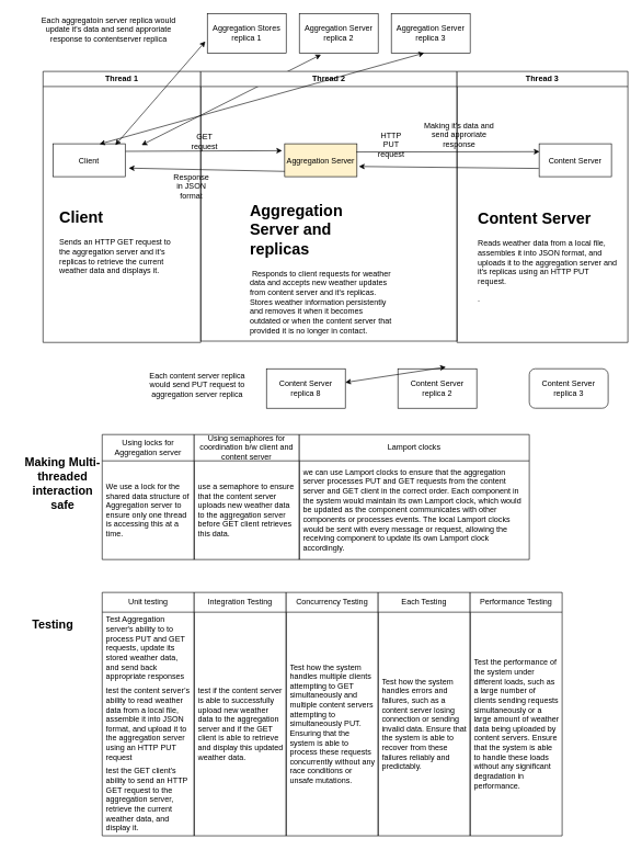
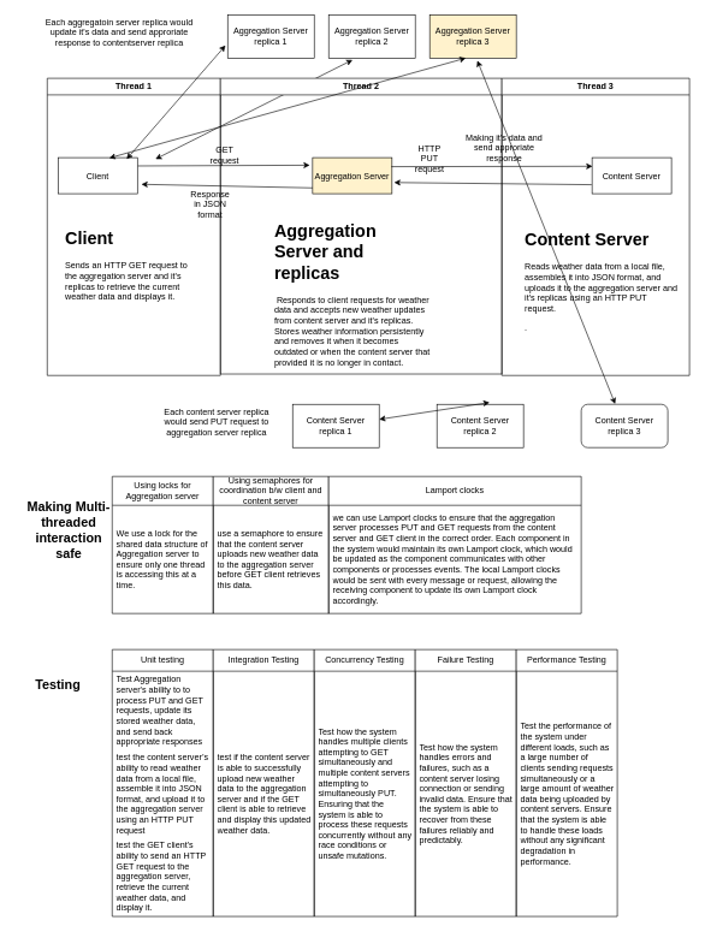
- <mxCell id="33" value="Aggregation Stores replica 1" style="rounded=0;whiteSpace=wrap;html=1;" vertex="1" parent="1"><mxGeometry x="315" y="20" width="120" height="60" as="geometry" /></mxCell>
+ <mxCell id="33" value="Aggregation Server replica 1" style="rounded=0;whiteSpace=wrap;html=1;" vertex="1" parent="1"><mxGeometry x="315" y="20" width="120" height="60" as="geometry" /></mxCell>
- <mxCell id="35" value="Aggregation Server replica 3" style="rounded=0;whiteSpace=wrap;html=1;" vertex="1" parent="1"><mxGeometry x="595" y="20" width="120" height="60" as="geometry" /></mxCell>
+ <mxCell id="35" value="Aggregation Server replica 3" style="rounded=0;whiteSpace=wrap;html=1;fillColor=#fff2cc;" vertex="1" parent="1"><mxGeometry x="595" y="20" width="120" height="60" as="geometry" /></mxCell>
+ <mxCell id="49" value="" style="endArrow=classic;startArrow=classic;html=1;rounded=0;entryX=0.55;entryY=1.058;entryDx=0;entryDy=0;entryPerimeter=0;exitX=0.392;exitY=-0.008;exitDx=0;exitDy=0;exitPerimeter=0;" edge="1" parent="1" source="46" target="35"><mxGeometry width="50" height="50" relative="1" as="geometry"><mxPoint x="535" y="590" as="sourcePoint" /><mxPoint x="585" y="540" as="targetPoint" /></mxGeometry></mxCell>
- <mxCell id="47" value="Content Server replica 8" style="rounded=0;whiteSpace=wrap;html=1;" vertex="1" parent="1"><mxGeometry x="405" y="560" width="120" height="60" as="geometry" /></mxCell>
+ <mxCell id="47" value="Content Server replica 1" style="rounded=0;whiteSpace=wrap;html=1;" vertex="1" parent="1"><mxGeometry x="405" y="560" width="120" height="60" as="geometry" /></mxCell>
- <mxCell id="29" value="Each Testing" style="swimlane;fontStyle=0;childLayout=stackLayout;horizontal=1;startSize=30;horizontalStack=0;resizeParent=1;resizeParentMax=0;resizeLast=0;collapsible=1;marginBottom=0;whiteSpace=wrap;html=1;" vertex="1" parent="1"><mxGeometry x="575" y="900" width="140" height="370" as="geometry" /></mxCell>
+ <mxCell id="29" value="Failure Testing" style="swimlane;fontStyle=0;childLayout=stackLayout;horizontal=1;startSize=30;horizontalStack=0;resizeParent=1;resizeParentMax=0;resizeLast=0;collapsible=1;marginBottom=0;whiteSpace=wrap;html=1;" vertex="1" parent="1"><mxGeometry x="575" y="900" width="140" height="370" as="geometry" /></mxCell>
